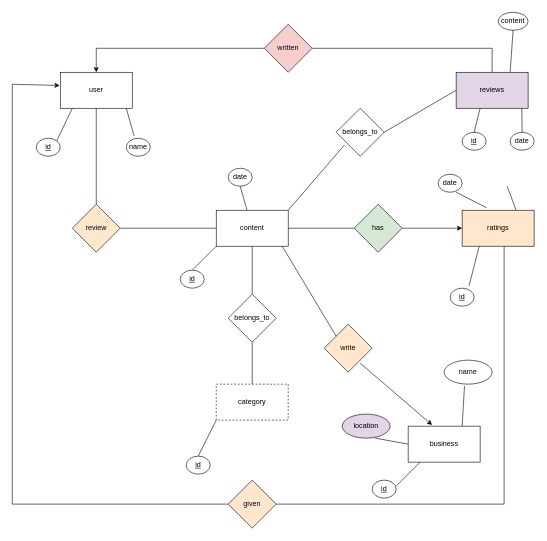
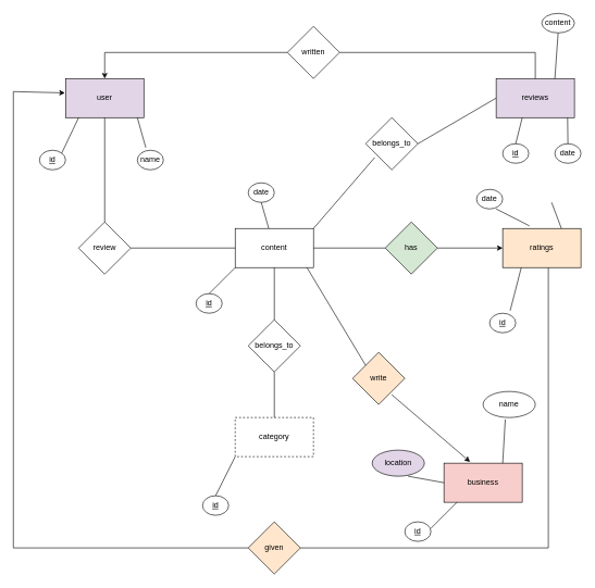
- <mxCell id="25" value="written" style="rhombus;whiteSpace=wrap;html=1;fillColor=#f8cecc;" parent="1" vertex="1"><mxGeometry x="440" y="40" width="80" height="80" as="geometry" /></mxCell>
+ <mxCell id="25" value="written" style="rhombus;whiteSpace=wrap;html=1;" parent="1" vertex="1"><mxGeometry x="440" y="40" width="80" height="80" as="geometry" /></mxCell>
- <mxCell id="2" value="user" style="rounded=0;whiteSpace=wrap;html=1;" parent="1" vertex="1"><mxGeometry x="100" y="120" width="120" height="60" as="geometry" /></mxCell>
+ <mxCell id="2" value="user" style="rounded=0;whiteSpace=wrap;html=1;fillColor=#e1d5e7;" parent="1" vertex="1"><mxGeometry x="100" y="120" width="120" height="60" as="geometry" /></mxCell>
- <mxCell id="3" value="review" style="rhombus;whiteSpace=wrap;html=1;fillColor=#ffe6cc;" parent="1" vertex="1"><mxGeometry x="120" y="340" width="80" height="80" as="geometry" /></mxCell>
+ <mxCell id="3" value="review" style="rhombus;whiteSpace=wrap;html=1;" parent="1" vertex="1"><mxGeometry x="120" y="340" width="80" height="80" as="geometry" /></mxCell>
- <mxCell id="53" value="business" style="rounded=0;whiteSpace=wrap;html=1;" vertex="1" parent="1"><mxGeometry x="680" y="710" width="120" height="60" as="geometry" /></mxCell>
+ <mxCell id="53" value="business" style="rounded=0;whiteSpace=wrap;html=1;fillColor=#f8cecc;" vertex="1" parent="1"><mxGeometry x="680" y="710" width="120" height="60" as="geometry" /></mxCell>
